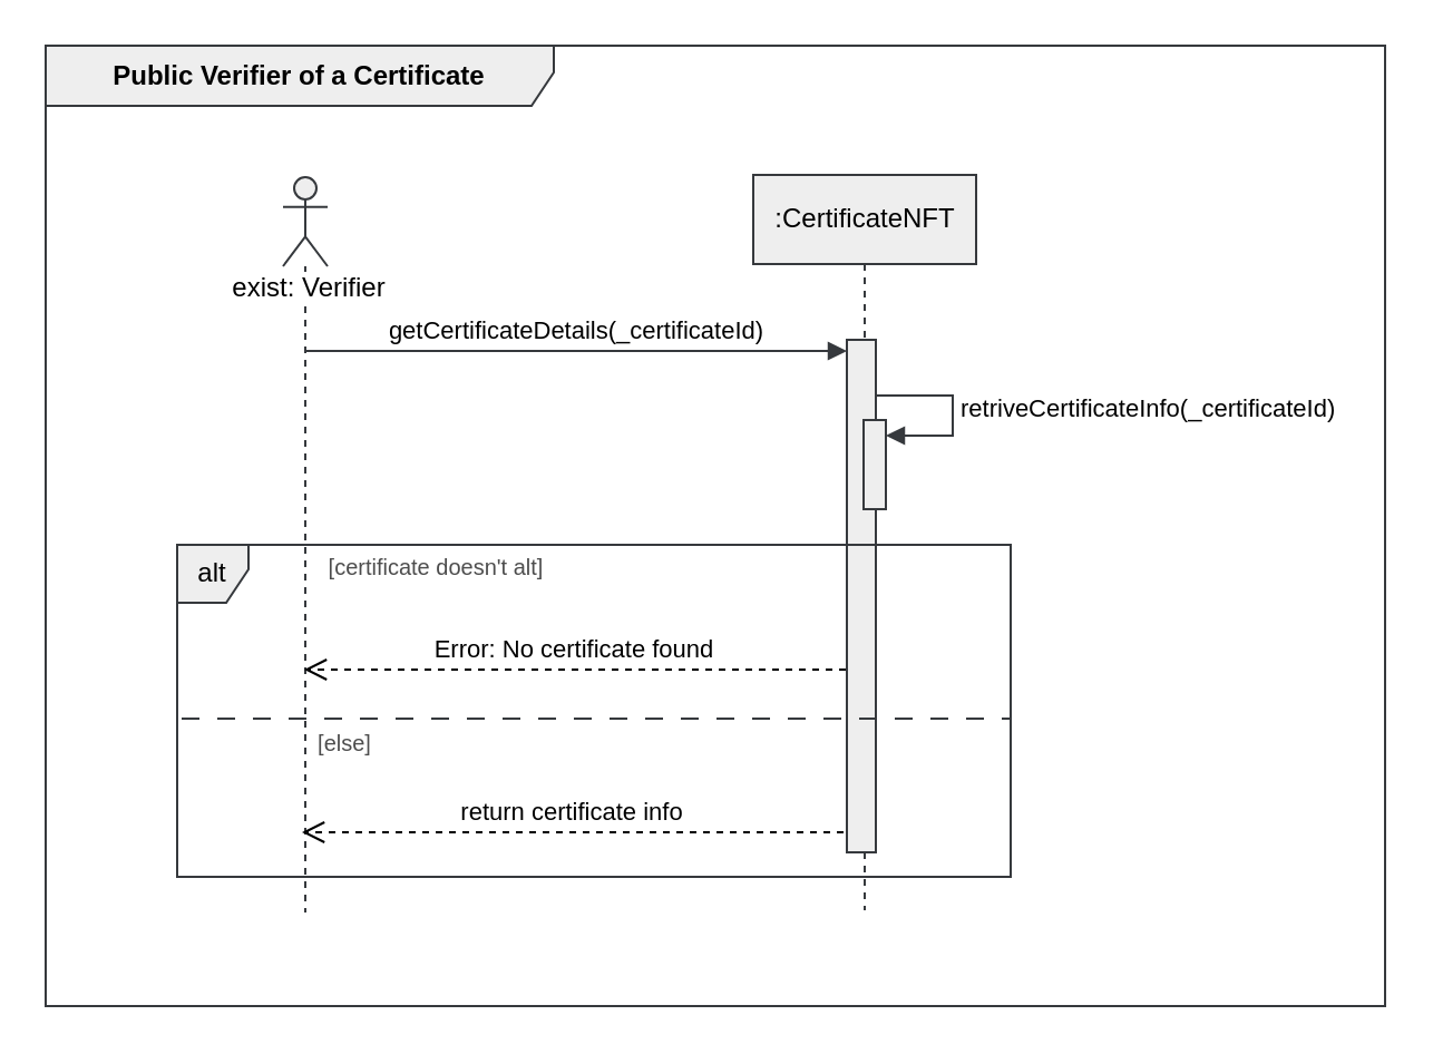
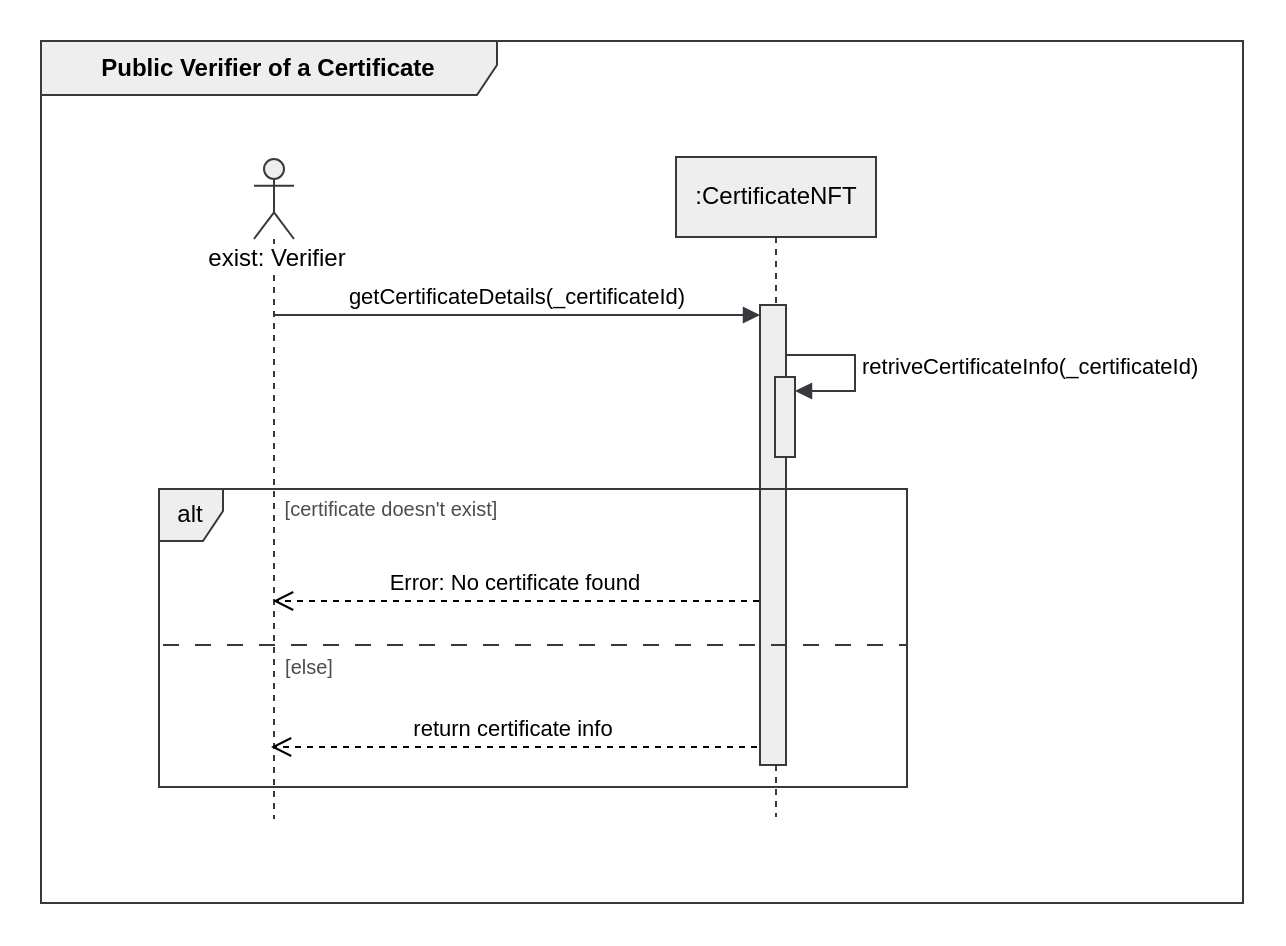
- <mxCell id="11" value="[certificate doesn't alt]" style="text;align=center;verticalAlign=middle;resizable=0;points=[];autosize=1;fillColor=none;html=1;fontSize=10;fontColor=#4D4D4D;" parent="1" vertex="1"><mxGeometry x="133" y="242" width="124" height="24" as="geometry" /></mxCell>
+ <mxCell id="11" value="[certificate doesn't exist]" style="text;align=center;verticalAlign=middle;resizable=0;points=[];autosize=1;fillColor=none;html=1;fontSize=10;fontColor=#4D4D4D;" parent="1" vertex="1"><mxGeometry x="133" y="242" width="124" height="24" as="geometry" /></mxCell>
